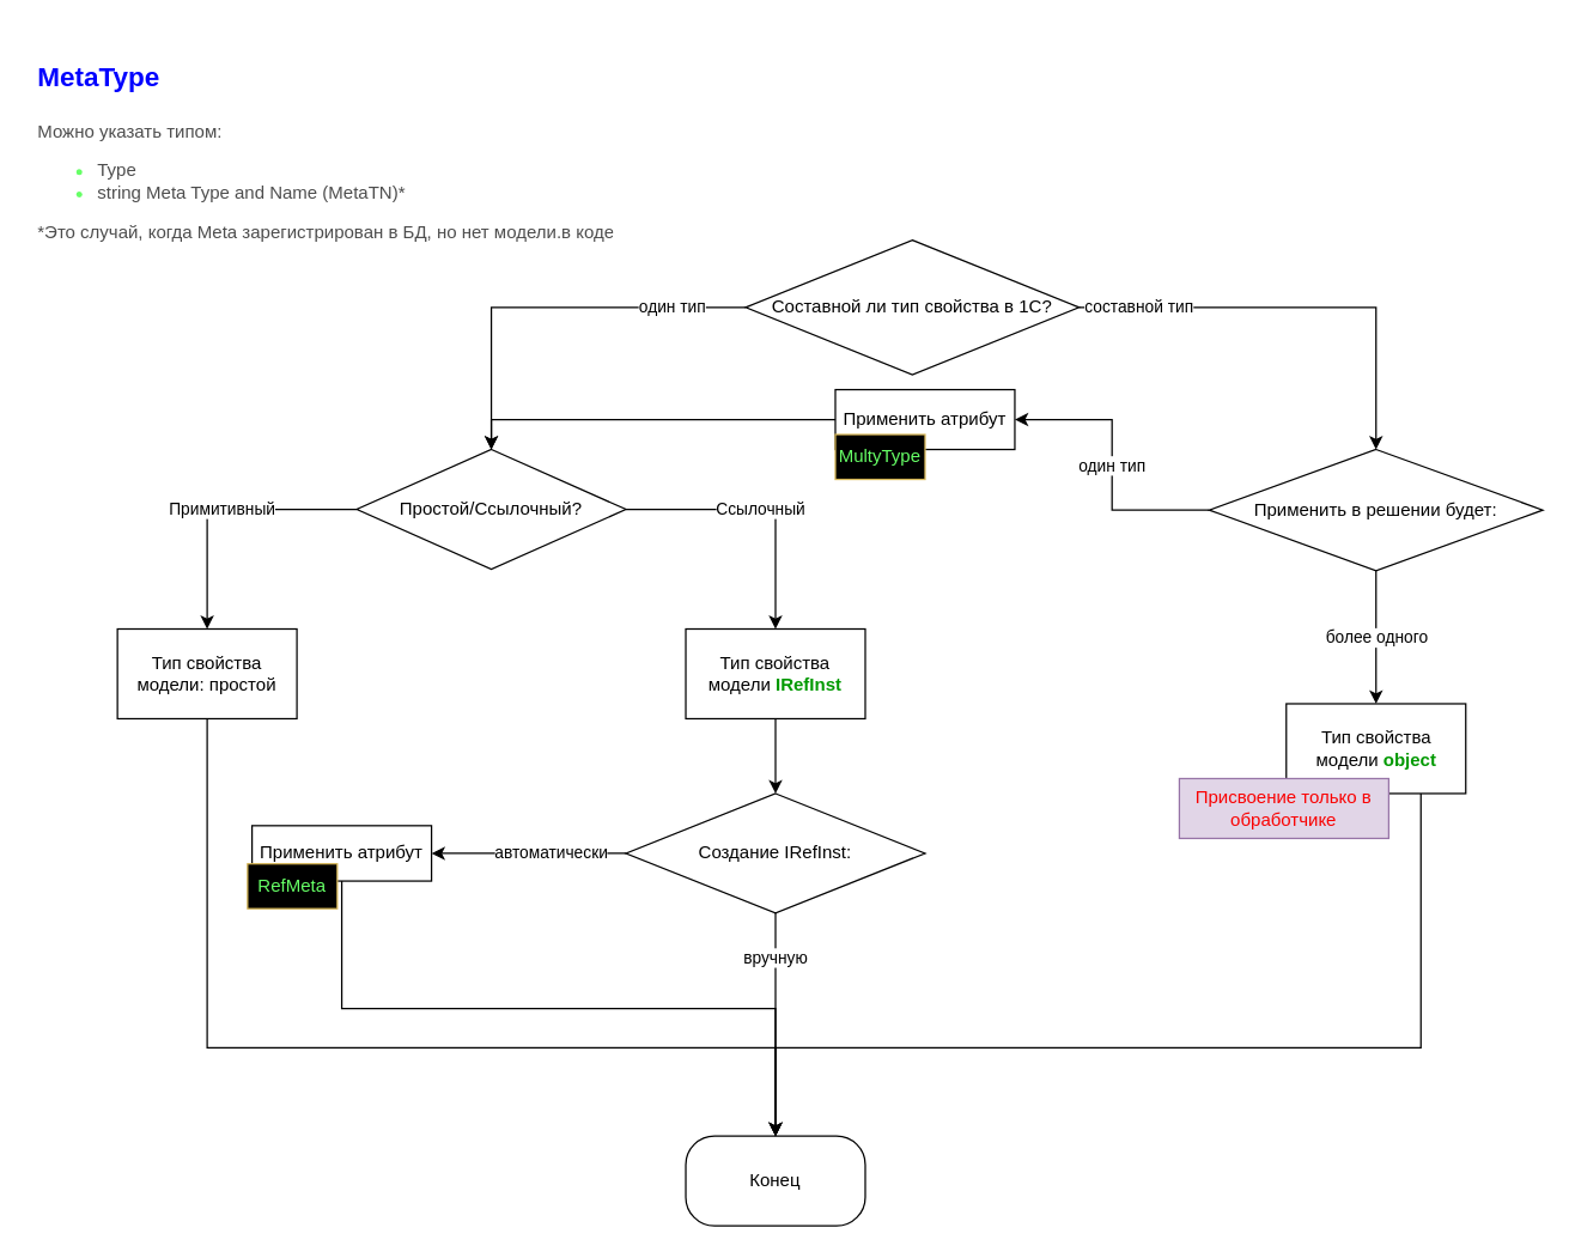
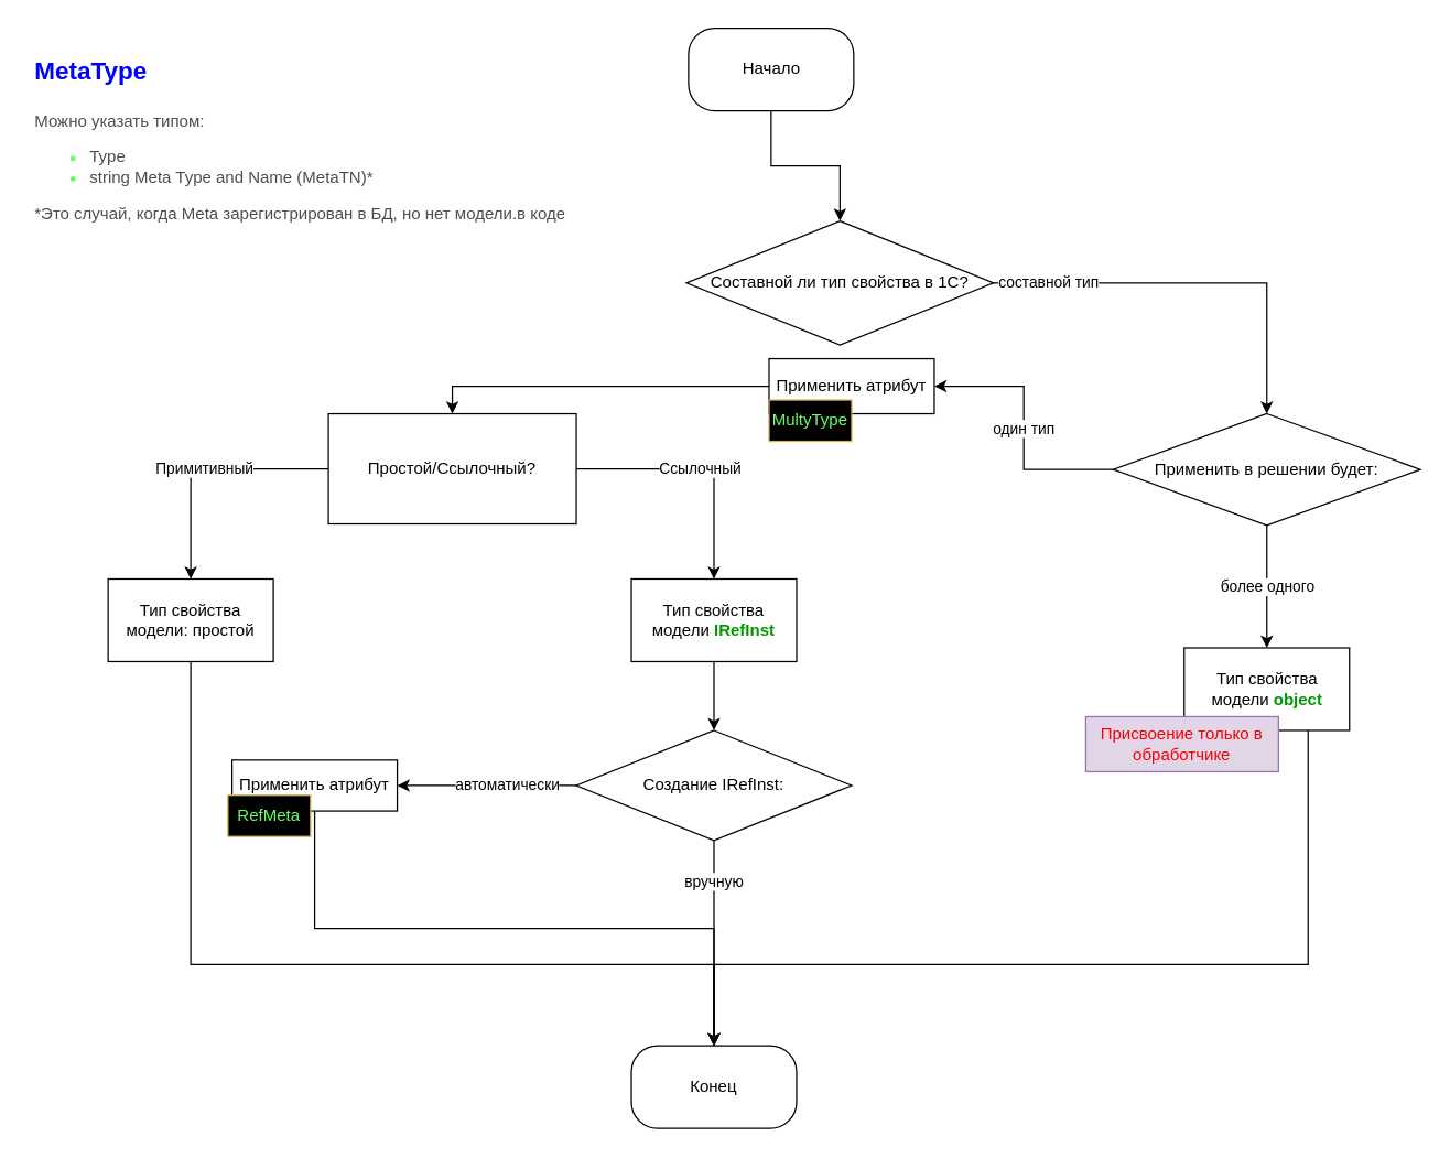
+ <mxCell id="3" value="Начало" style="rounded=1;whiteSpace=wrap;html=1;arcSize=32;" parent="1" vertex="1"><mxGeometry x="499.5" width="120" height="60" as="geometry" y="20" /></mxCell>
+ <mxCell id="2" value="" style="edgeStyle=orthogonalEdgeStyle;rounded=0;orthogonalLoop=1;jettySize=auto;html=1;fontColor=#66FF66;" parent="1" source="3" target="7" edge="1"><mxGeometry relative="1" as="geometry" /></mxCell>
- <mxCell id="5" value="один тип" style="edgeStyle=orthogonalEdgeStyle;rounded=0;orthogonalLoop=1;jettySize=auto;html=1;exitX=0;exitY=0.5;exitDx=0;exitDy=0;" edge="1" parent="1" source="7" target="12"><mxGeometry x="-0.628" relative="1" as="geometry"><mxPoint x="429.5" y="220" as="sourcePoint" /><mxPoint as="offset" /></mxGeometry></mxCell>
- <mxCell id="12" value="Простой/Ссылочный?" style="rhombus;whiteSpace=wrap;html=1;rounded=0;arcSize=0;fontStyle=0;" vertex="1" parent="1"><mxGeometry x="238" y="300" width="180" height="80" as="geometry" /></mxCell>
+ <mxCell id="12" value="Простой/Ссылочный?" style="whiteSpace=wrap;html=1;arcSize=0;fontStyle=0;rounded=0;" vertex="1" parent="1"><mxGeometry x="238" y="300" width="180" height="80" as="geometry" /></mxCell>
